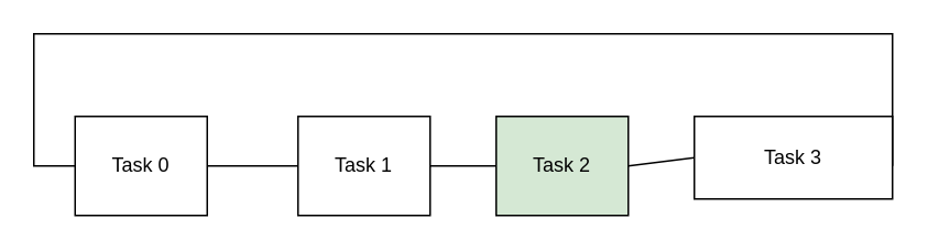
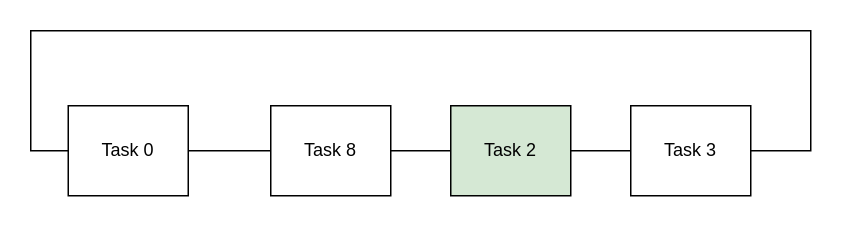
- <mxCell id="3" value="Task 3" style="rounded=0;whiteSpace=wrap;html=1;" parent="1" vertex="1"><mxGeometry x="420" y="70" width="120" height="50" as="geometry" /></mxCell>
+ <mxCell id="3" value="Task 3" style="rounded=0;whiteSpace=wrap;html=1;" parent="1" vertex="1"><mxGeometry x="420" y="70" width="80" height="60" as="geometry" /></mxCell>
- <mxCell id="5" value="Task 1" style="rounded=0;whiteSpace=wrap;html=1;" parent="1" vertex="1"><mxGeometry x="180" y="70" width="80" height="60" as="geometry" /></mxCell>
+ <mxCell id="5" value="Task 8" style="rounded=0;whiteSpace=wrap;html=1;" parent="1" vertex="1"><mxGeometry x="180" y="70" width="80" height="60" as="geometry" /></mxCell>
